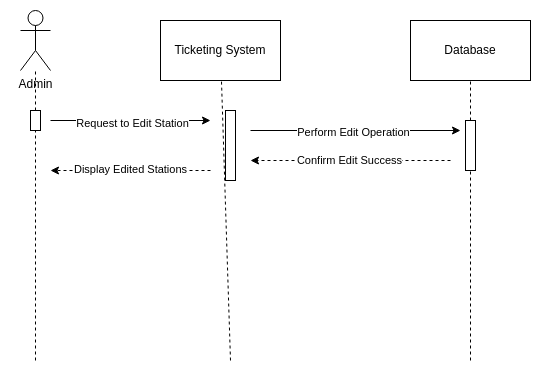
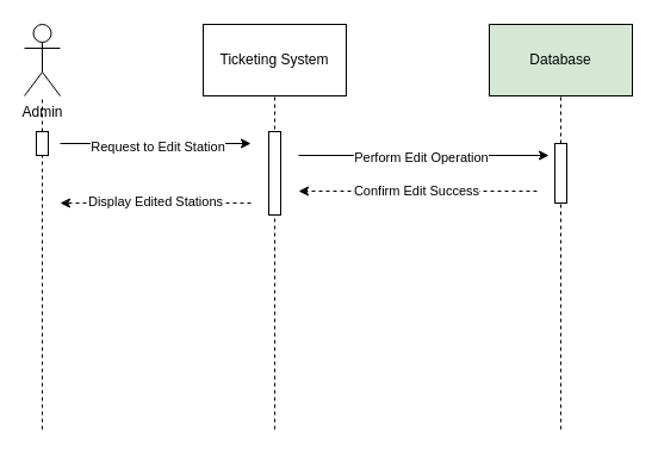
- <mxCell id="4" value="Admin" style="shape=umlActor;verticalLabelPosition=bottom;verticalAlign=top;html=1;outlineConnect=0;" parent="1" vertex="1"><mxGeometry x="20" y="10" width="30" height="60" as="geometry" /></mxCell>
+ <mxCell id="4" value="Admin" style="shape=umlActor;verticalLabelPosition=bottom;verticalAlign=top;html=1;outlineConnect=0;" parent="1" vertex="1"><mxGeometry x="20" y="20" width="30" height="60" as="geometry" /></mxCell>
- <mxCell id="3" value="Ticketing System" style="rounded=0;whiteSpace=wrap;html=1;" parent="1" vertex="1"><mxGeometry x="160" y="20" width="120" height="60" as="geometry" /></mxCell>
+ <mxCell id="3" value="Ticketing System" style="rounded=0;whiteSpace=wrap;html=1;" parent="1" vertex="1"><mxGeometry x="170" y="20" width="120" height="60" as="geometry" /></mxCell>
- <mxCell id="2" value="Database" style="rounded=0;whiteSpace=wrap;html=1;" parent="1" vertex="1"><mxGeometry x="410" y="20" width="120" height="60" as="geometry" /></mxCell>
+ <mxCell id="2" value="Database" style="rounded=0;whiteSpace=wrap;html=1;fillColor=#d5e8d4;" parent="1" vertex="1"><mxGeometry x="410" y="20" width="120" height="60" as="geometry" /></mxCell>
